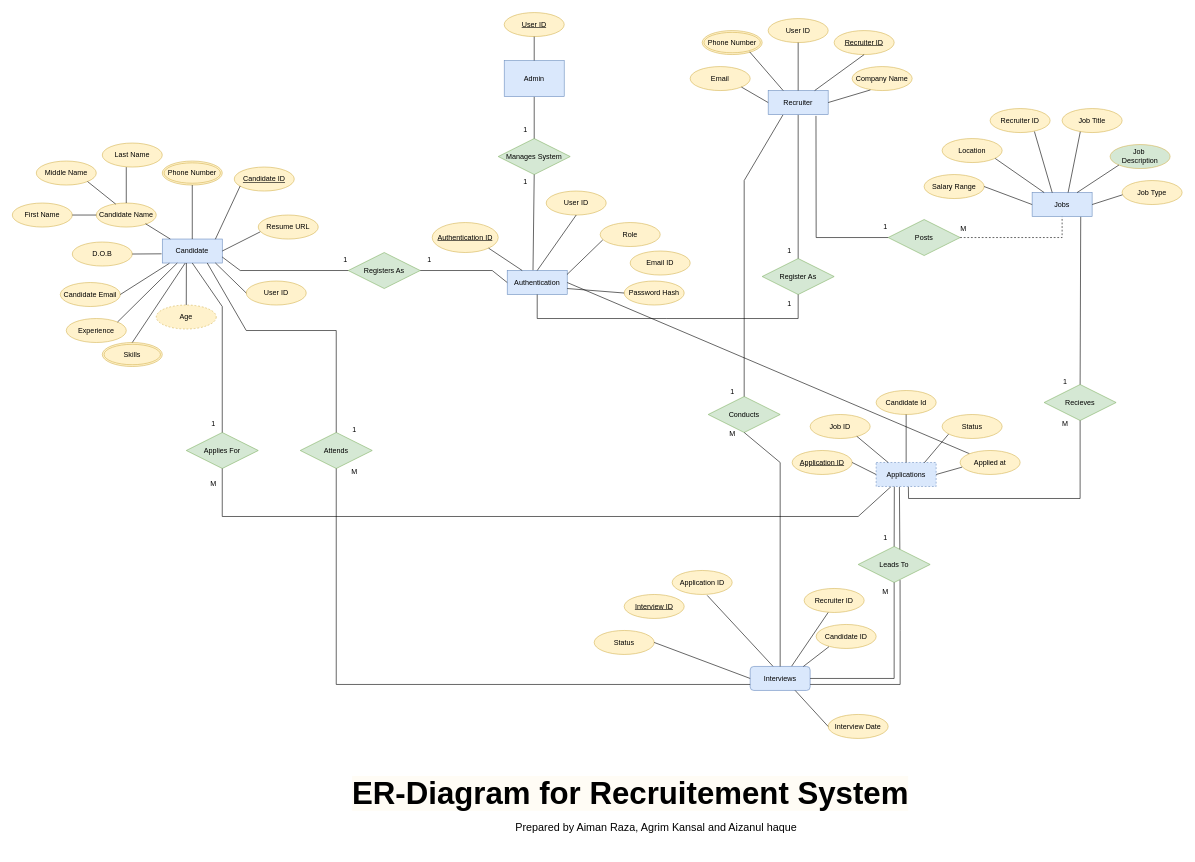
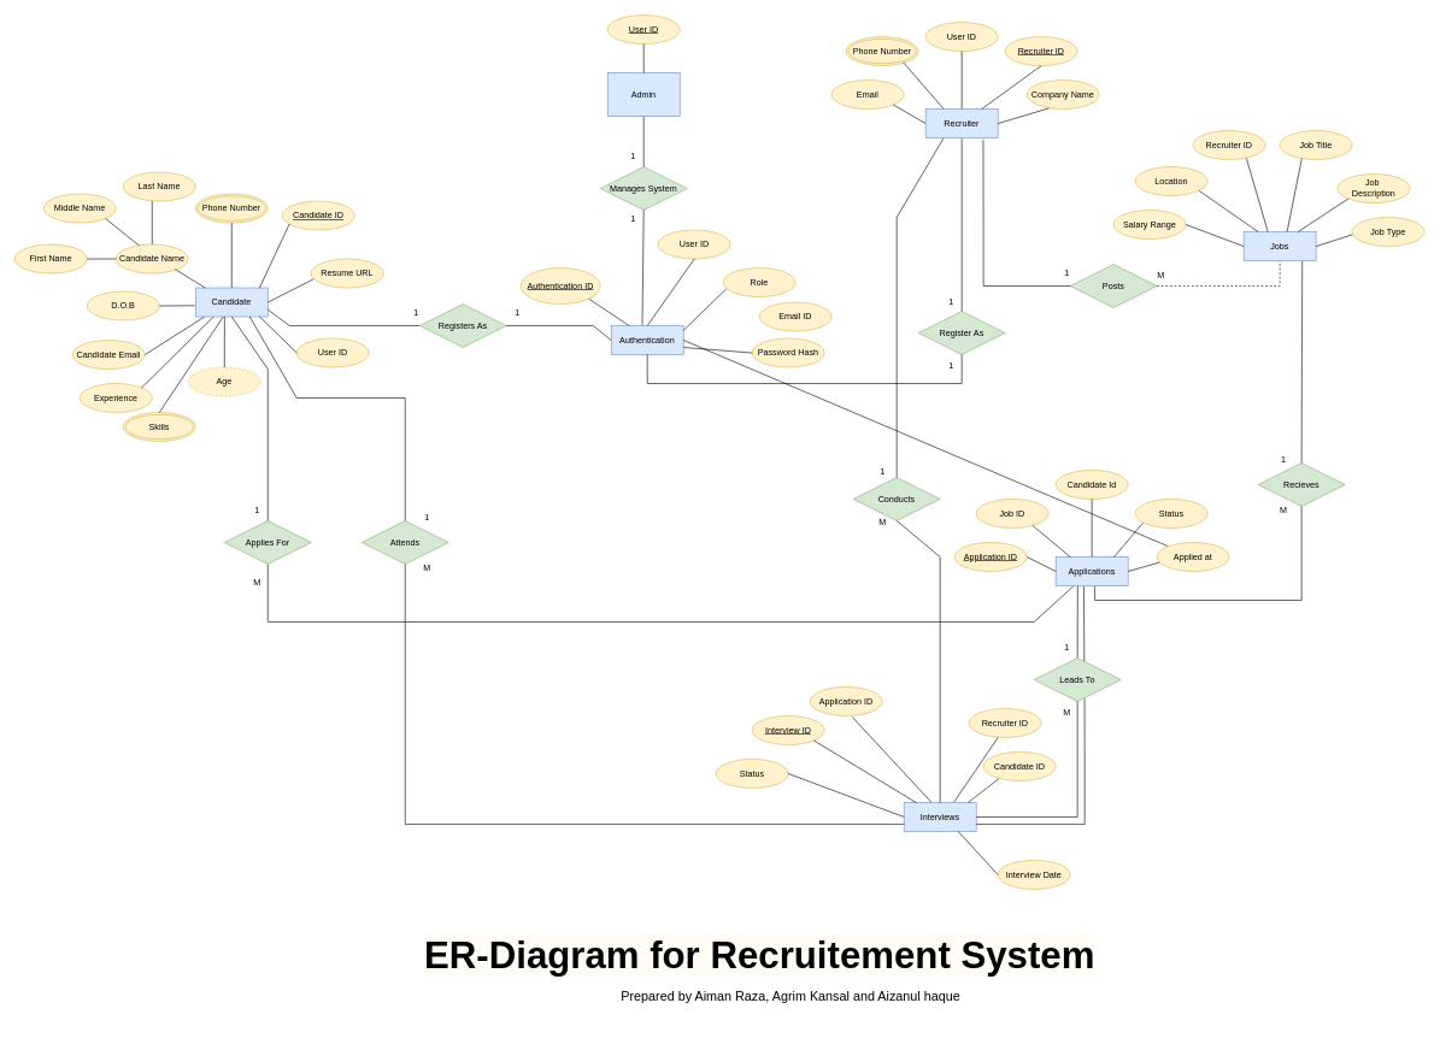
- <mxCell id="117" value="Job&amp;nbsp;&lt;div&gt;Description&lt;/div&gt;" style="ellipse;whiteSpace=wrap;html=1;align=center;container=0;fillColor=#d5e8d4;strokeColor=#d6b656;" parent="1" vertex="1"><mxGeometry x="1850" y="240" width="100" height="40" as="geometry" /></mxCell>
+ <mxCell id="117" value="Job&amp;nbsp;&lt;div&gt;Description&lt;/div&gt;" style="ellipse;whiteSpace=wrap;html=1;align=center;container=0;fillColor=#fff2cc;strokeColor=#d6b656;" parent="1" vertex="1"><mxGeometry x="1850" y="240" width="100" height="40" as="geometry" /></mxCell>
- <mxCell id="127" value="Applications" style="whiteSpace=wrap;html=1;align=center;container=0;fillColor=#dae8fc;strokeColor=#6c8ebf;dashed=1;" parent="1" vertex="1"><mxGeometry x="1460" y="770" width="100" height="40" as="geometry" /></mxCell>
+ <mxCell id="127" value="Applications" style="whiteSpace=wrap;html=1;align=center;container=0;fillColor=#dae8fc;strokeColor=#6c8ebf;" parent="1" vertex="1"><mxGeometry x="1460" y="770" width="100" height="40" as="geometry" /></mxCell>
+ <mxCell id="60" value="" style="endArrow=none;html=1;rounded=0;exitX=1;exitY=1;exitDx=0;exitDy=0;entryX=0.174;entryY=0.01;entryDx=0;entryDy=0;entryPerimeter=0;" parent="1" source="53" target="52" edge="1"><mxGeometry relative="1" as="geometry"><mxPoint x="1290" y="1050" as="sourcePoint" /><mxPoint x="1450" y="1050" as="targetPoint" /></mxGeometry></mxCell>
- <mxCell id="52" value="Interviews" style="whiteSpace=wrap;html=1;align=center;container=0;fillColor=#dae8fc;strokeColor=#6c8ebf;rounded=1;" parent="1" vertex="1"><mxGeometry x="1250" y="1110" width="100" height="40" as="geometry" /></mxCell>
+ <mxCell id="52" value="Interviews" style="whiteSpace=wrap;html=1;align=center;container=0;fillColor=#dae8fc;strokeColor=#6c8ebf;" parent="1" vertex="1"><mxGeometry x="1250" y="1110" width="100" height="40" as="geometry" /></mxCell>
